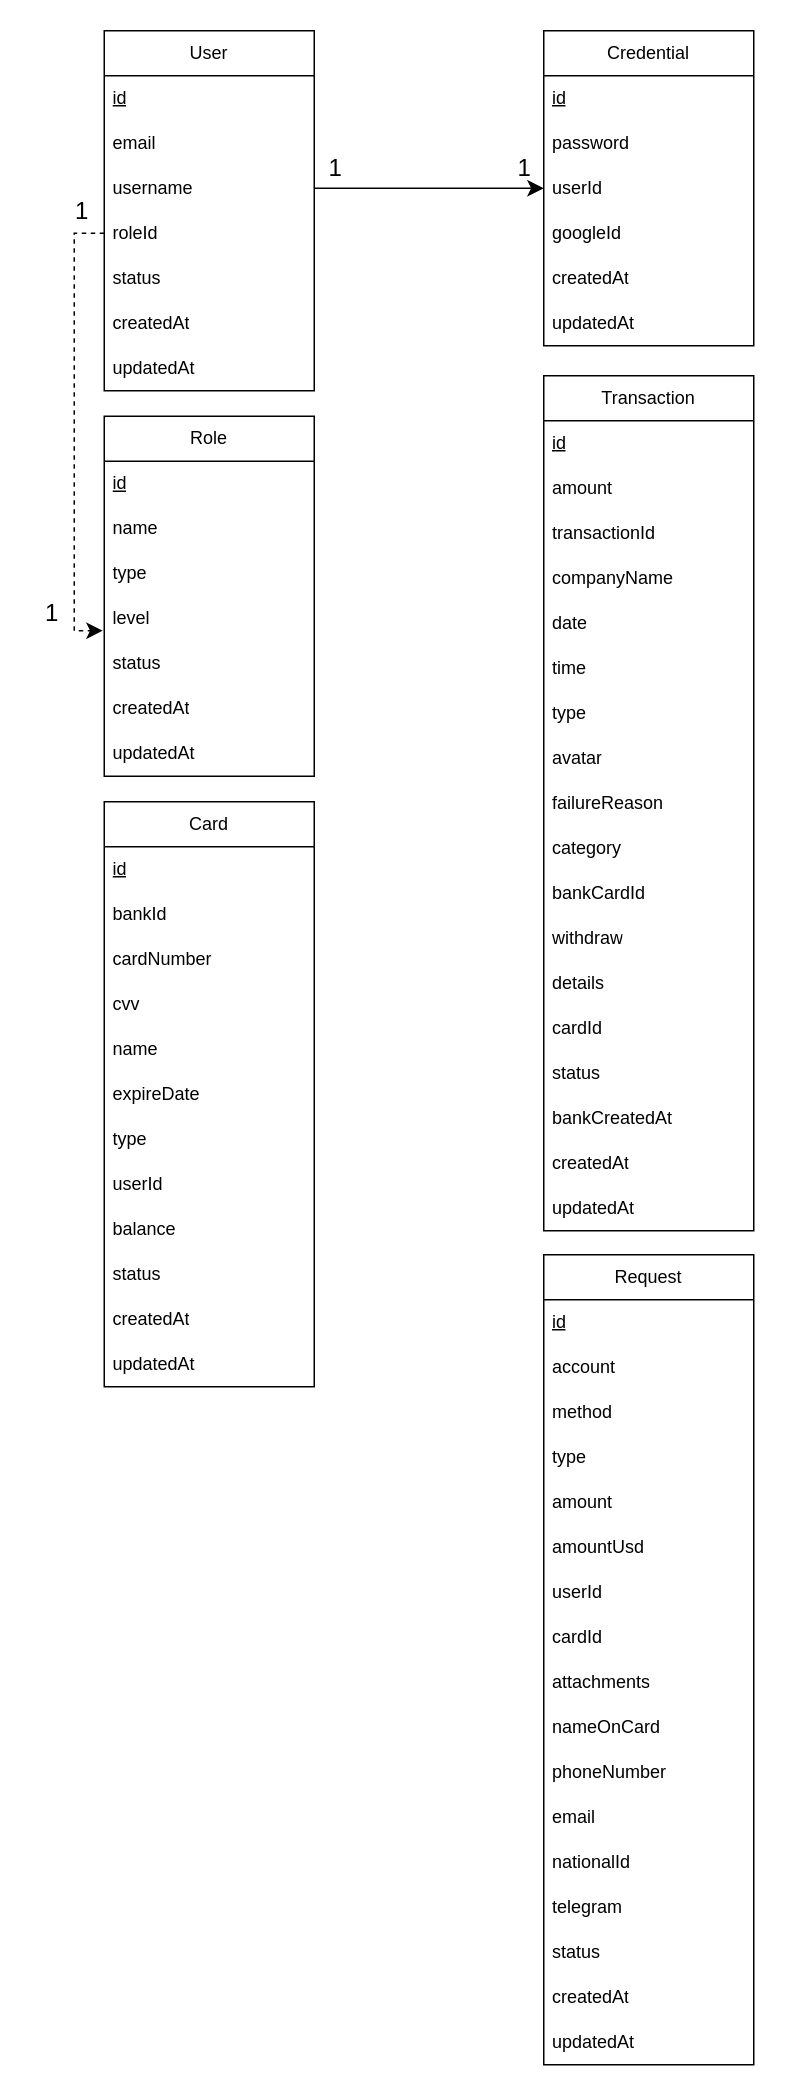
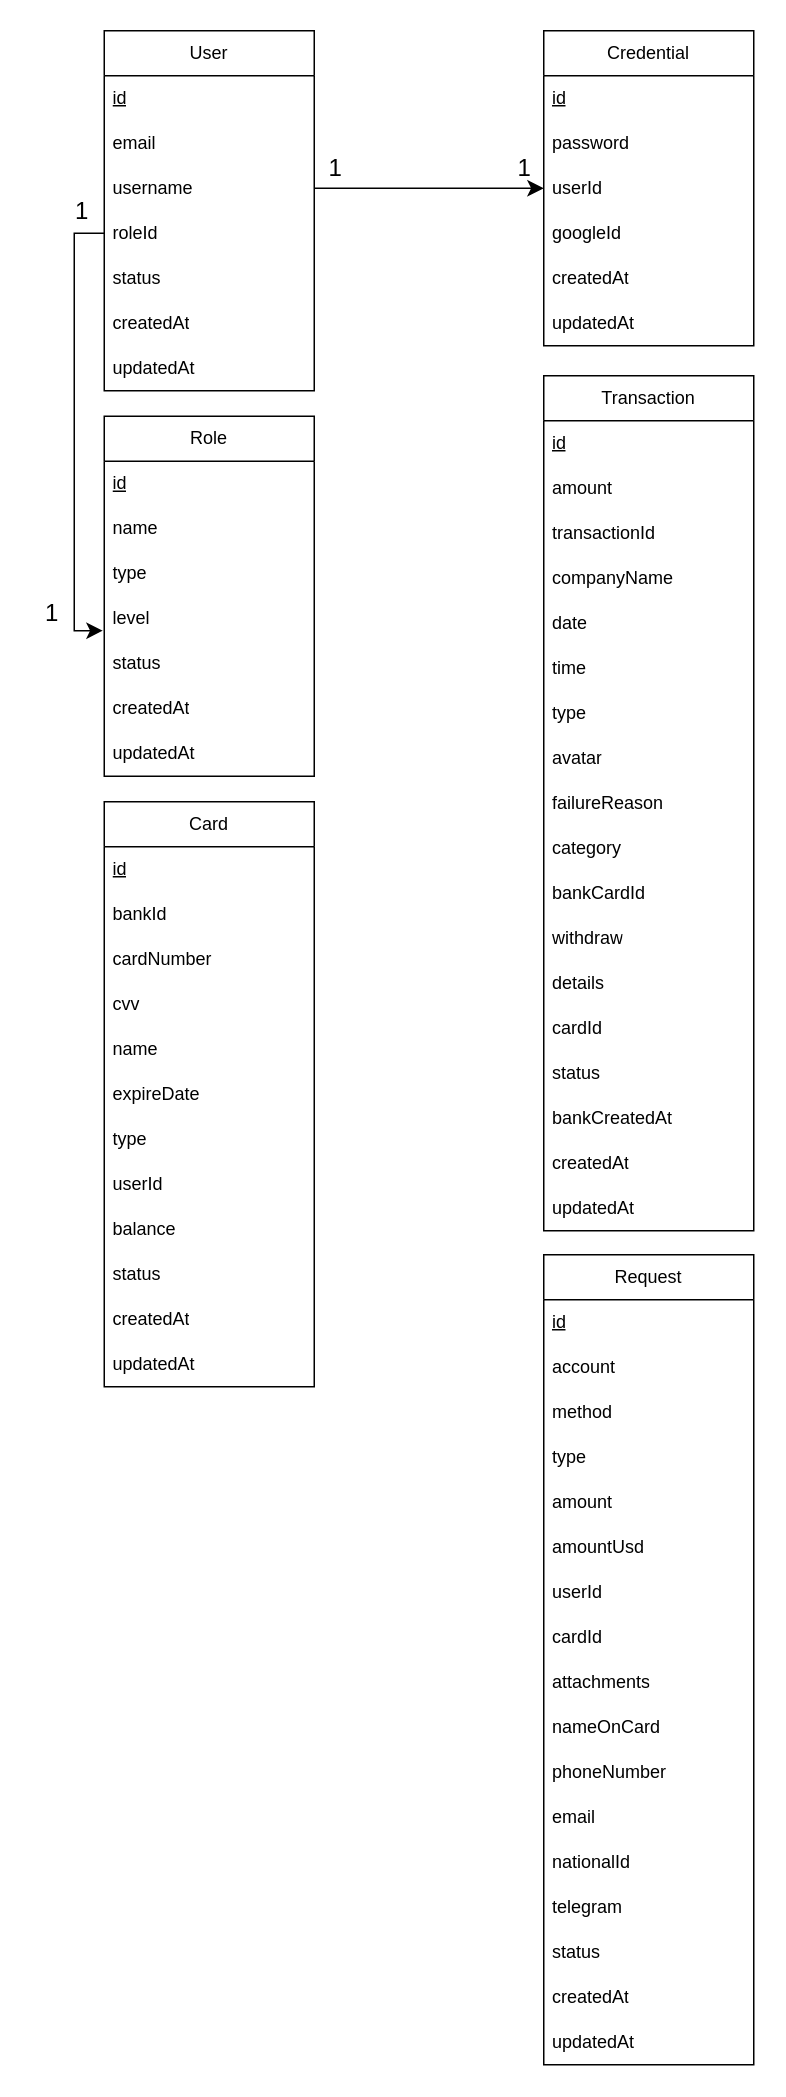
- <mxCell id="78" style="edgeStyle=orthogonalEdgeStyle;rounded=0;orthogonalLoop=1;jettySize=auto;html=1;exitX=0;exitY=0.5;exitDx=0;exitDy=0;entryX=-0.007;entryY=0.765;entryDx=0;entryDy=0;entryPerimeter=0;fontSize=12;startSize=8;endSize=8;dashed=1;" edge="1" parent="1" source="6" target="56"><mxGeometry relative="1" as="geometry" /></mxCell>
+ <mxCell id="78" style="edgeStyle=orthogonalEdgeStyle;rounded=0;orthogonalLoop=1;jettySize=auto;html=1;exitX=0;exitY=0.5;exitDx=0;exitDy=0;entryX=-0.007;entryY=0.765;entryDx=0;entryDy=0;entryPerimeter=0;fontSize=12;startSize=8;endSize=8;" edge="1" parent="1" source="6" target="56"><mxGeometry relative="1" as="geometry" /></mxCell>
